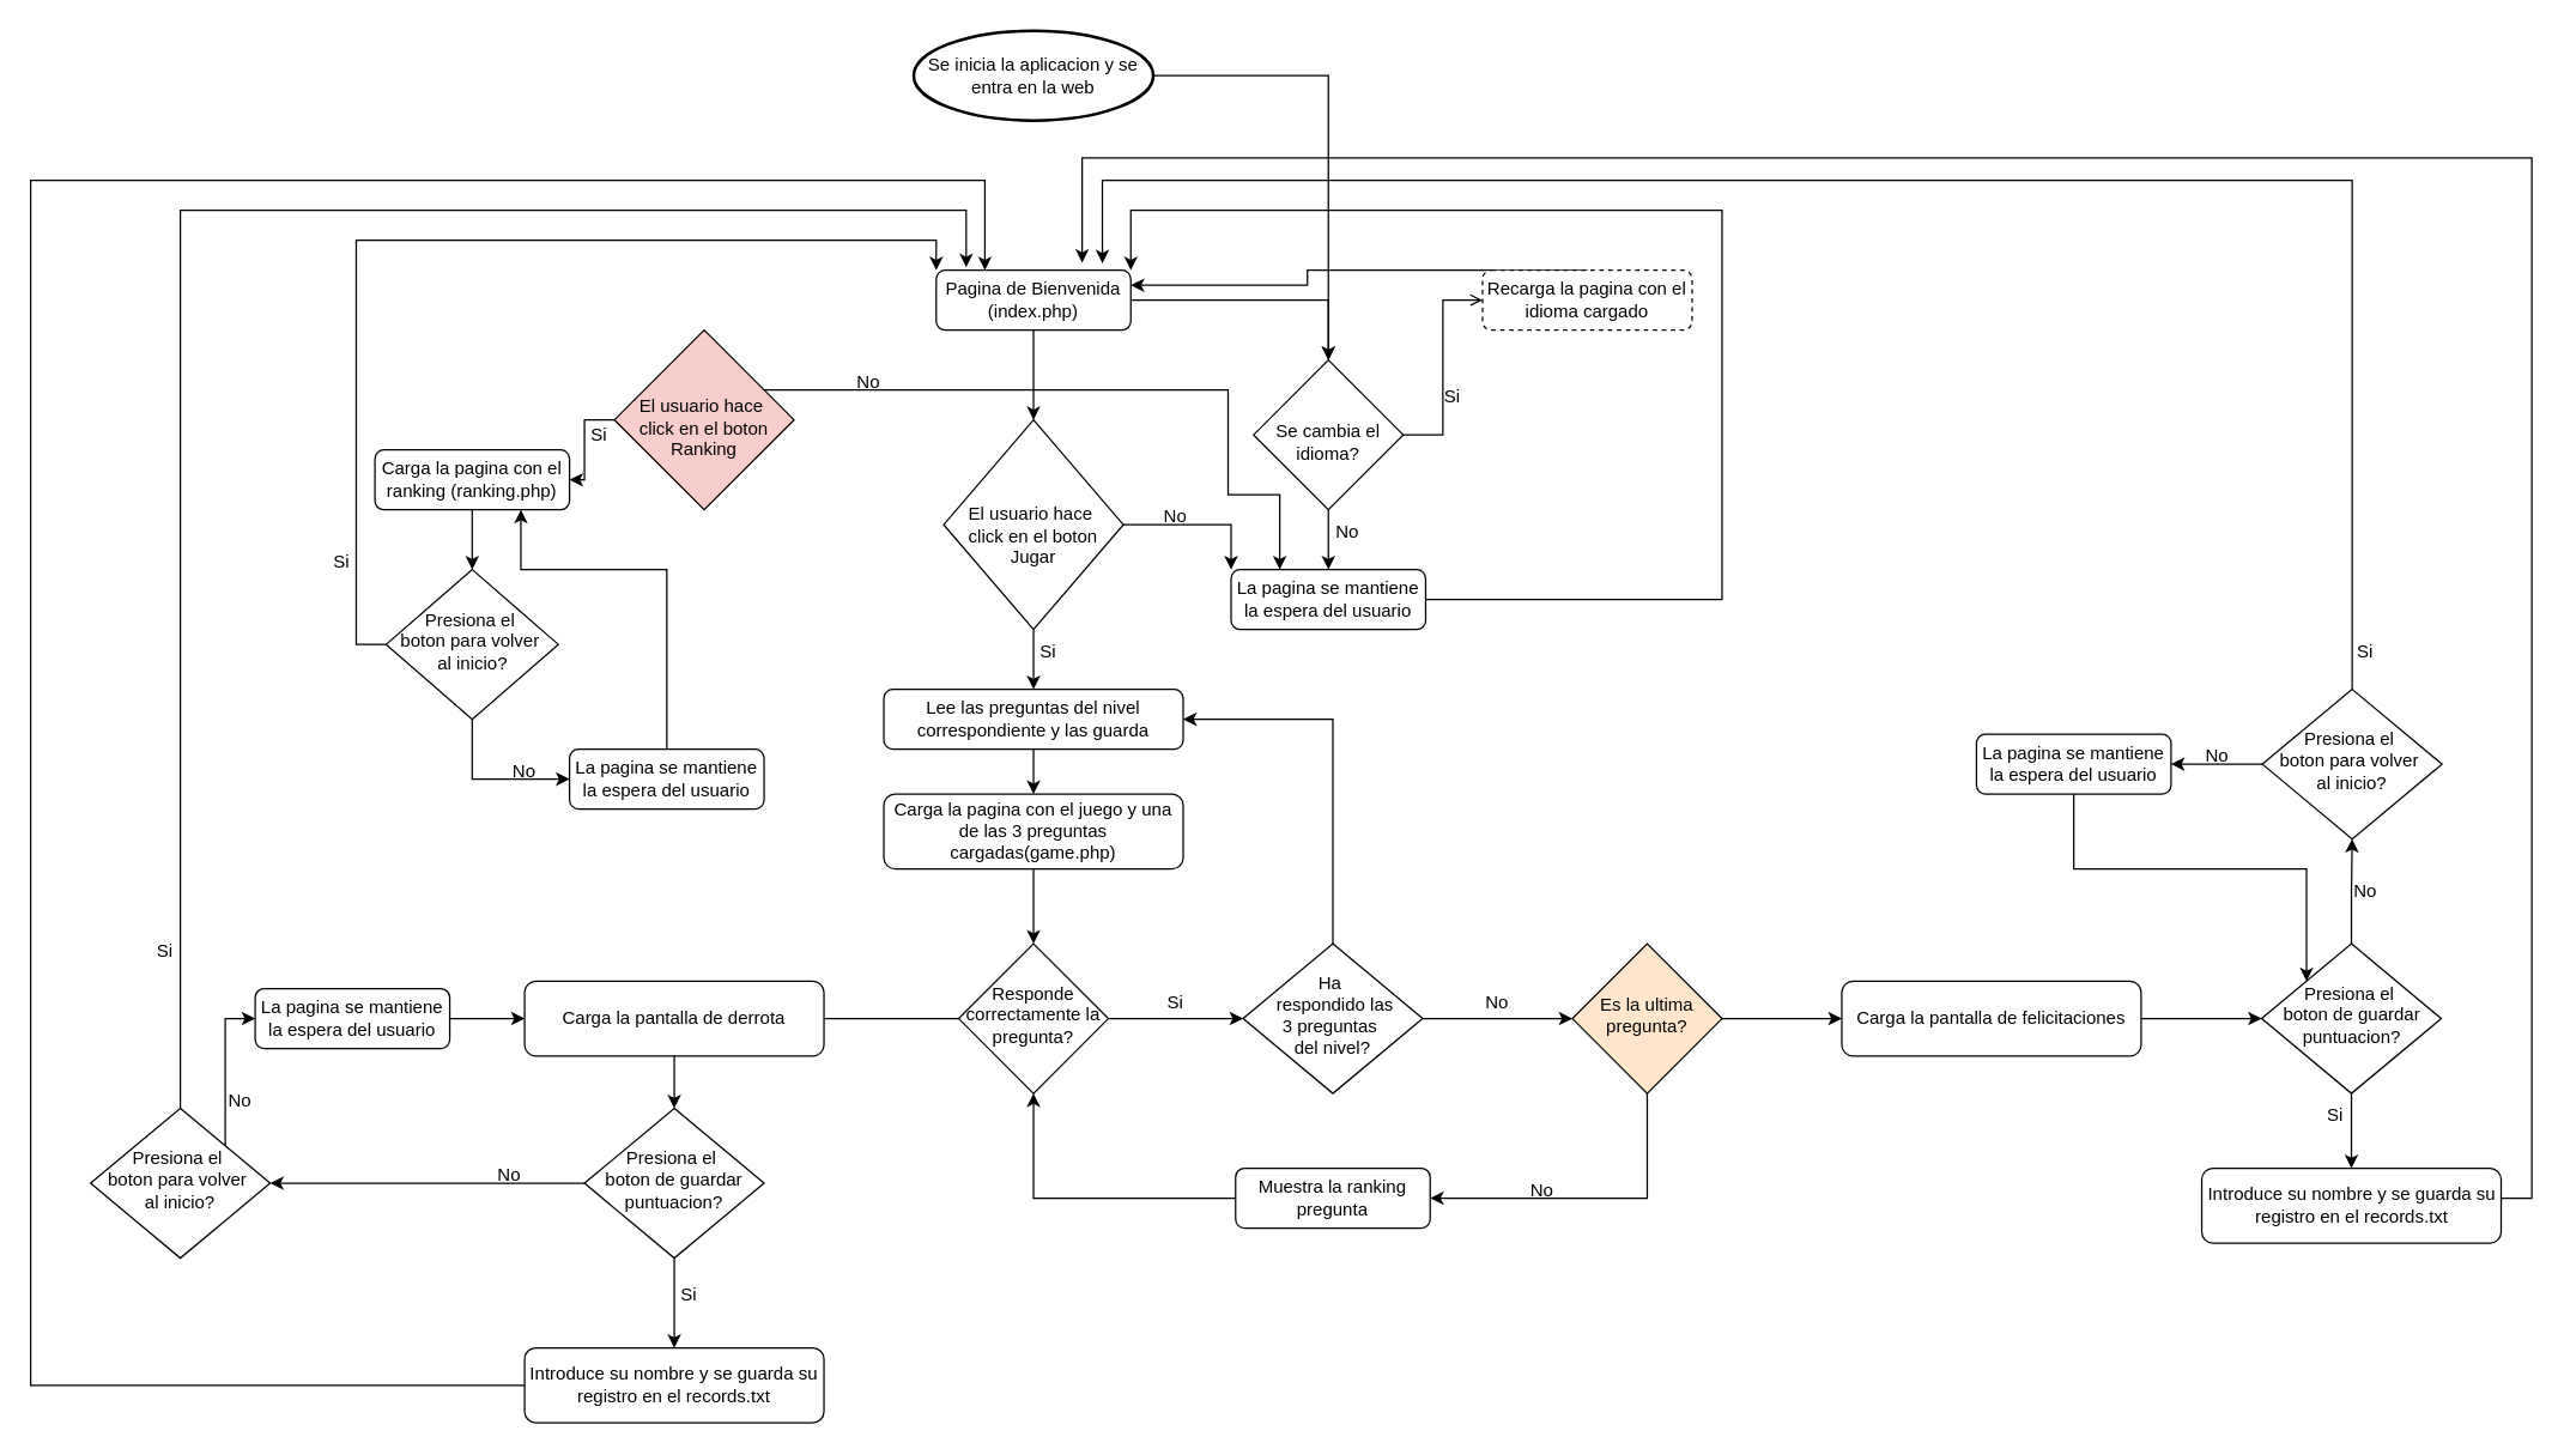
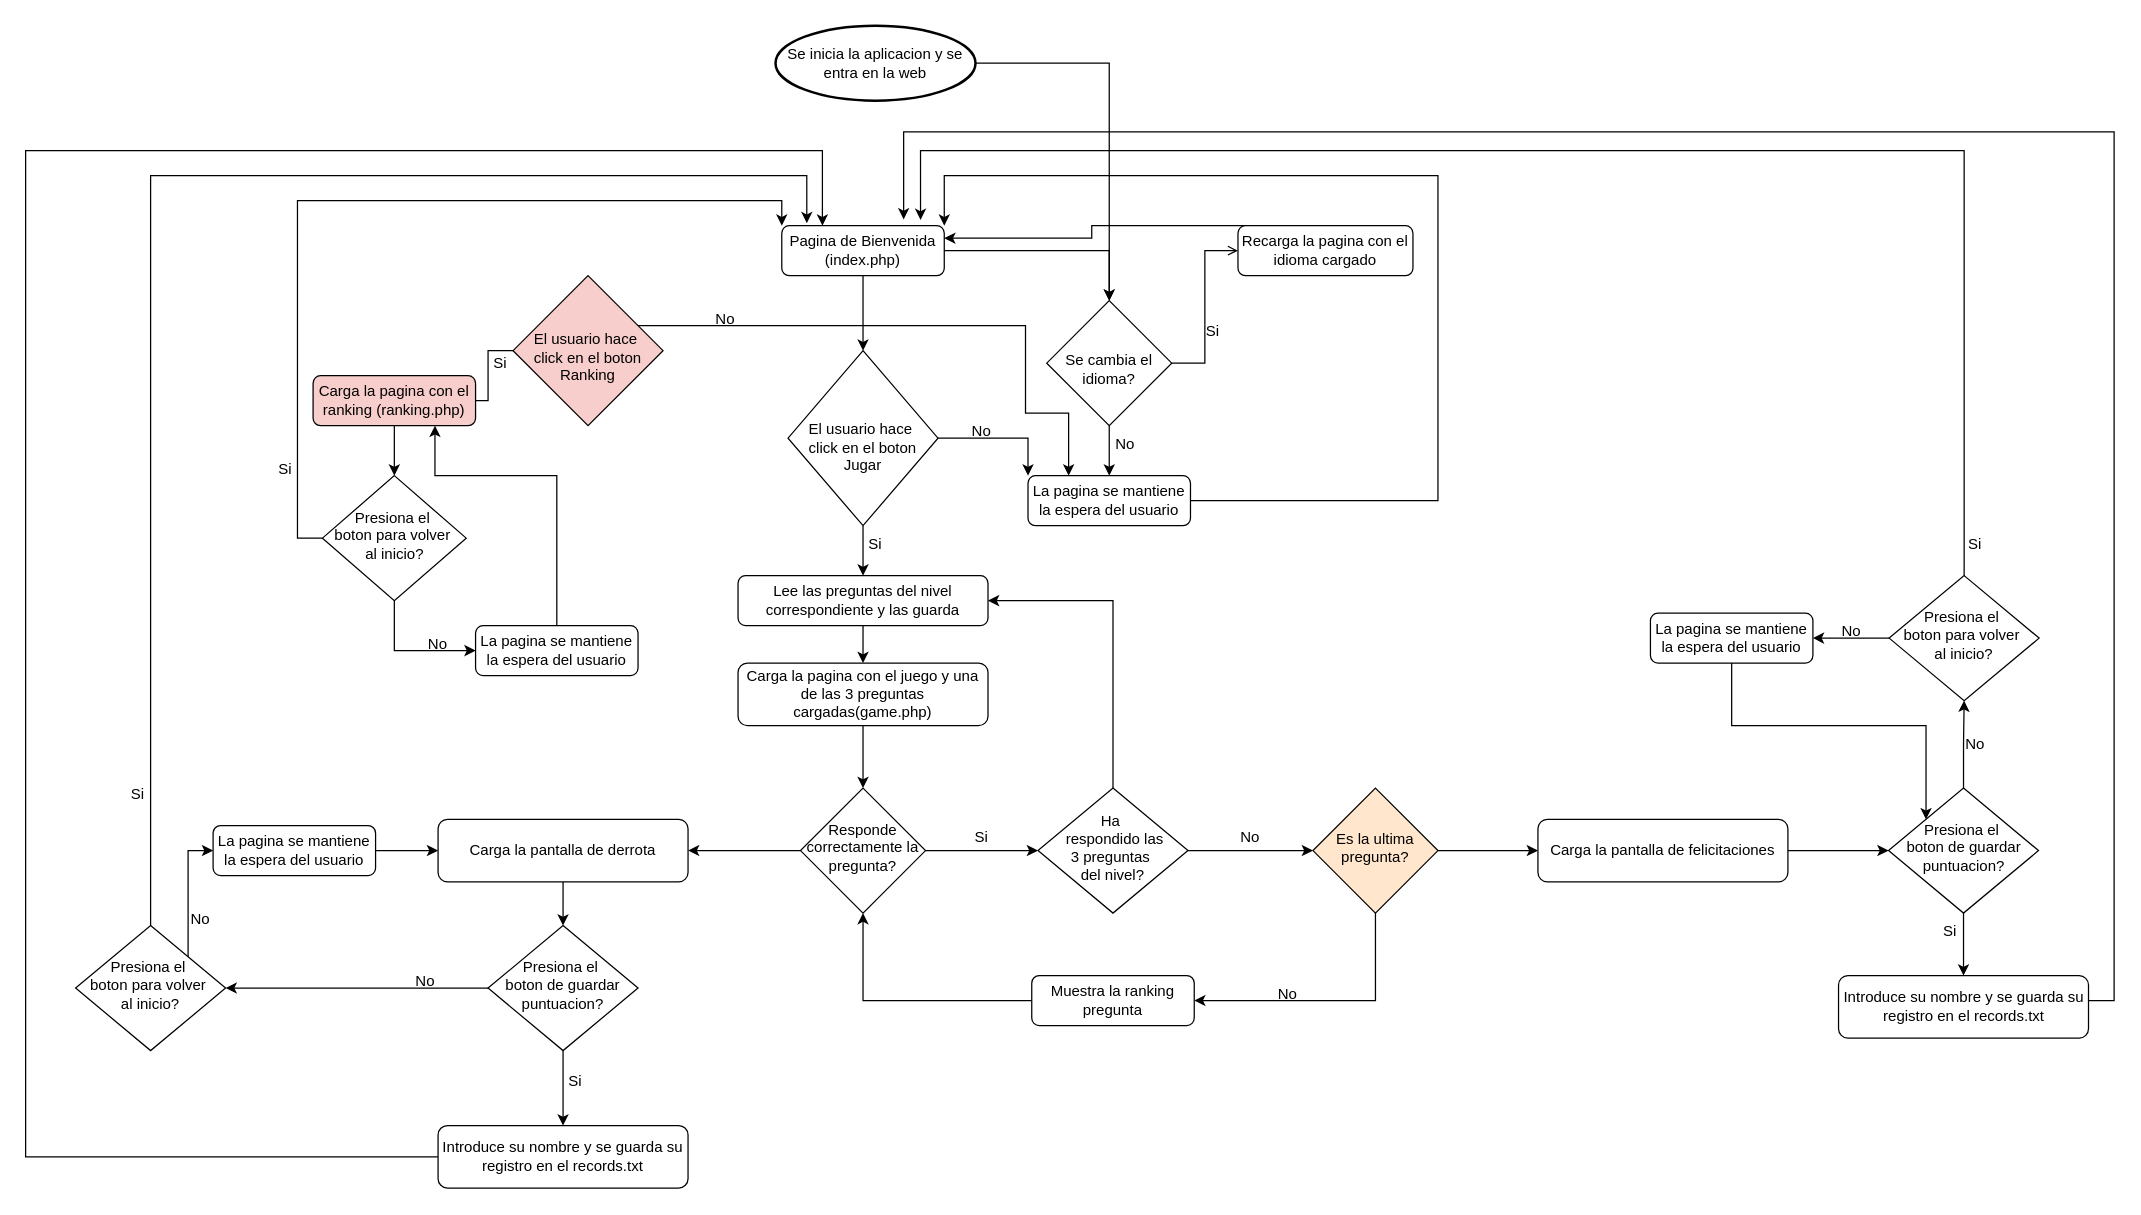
- <mxCell id="6" value="Se inicia la aplicacion y se entra en la web" style="strokeWidth=2;html=1;shape=mxgraph.flowchart.start_1;whiteSpace=wrap;" vertex="1" parent="1"><mxGeometry x="610" width="160" height="60" as="geometry" y="20" /></mxCell>
+ <mxCell id="6" value="Se inicia la aplicacion y se entra en la web" style="strokeWidth=2;html=1;shape=mxgraph.flowchart.start_1;whiteSpace=wrap;" vertex="1" parent="1"><mxGeometry x="620" y="20" width="160" height="60" as="geometry" /></mxCell>
- <mxCell id="12" value="Recarga la pagina con el idioma cargado" style="rounded=1;whiteSpace=wrap;html=1;fontSize=12;glass=0;strokeWidth=1;shadow=0;dashed=1;" vertex="1" parent="1"><mxGeometry x="990" y="180" width="140" height="40" as="geometry" /></mxCell>
+ <mxCell id="12" value="Recarga la pagina con el idioma cargado" style="rounded=1;whiteSpace=wrap;html=1;fontSize=12;glass=0;strokeWidth=1;shadow=0;" vertex="1" parent="1"><mxGeometry x="990" y="180" width="140" height="40" as="geometry" /></mxCell>
- <mxCell id="23" value="" style="edgeStyle=orthogonalEdgeStyle;rounded=0;orthogonalLoop=1;jettySize=auto;html=1;" edge="1" parent="1" source="25" target="28"><mxGeometry relative="1" as="geometry" /></mxCell>
+ <mxCell id="23" value="" style="edgeStyle=orthogonalEdgeStyle;rounded=0;orthogonalLoop=1;jettySize=auto;html=1;endArrow=none;" edge="1" parent="1" source="25" target="28"><mxGeometry relative="1" as="geometry" /></mxCell>
- <mxCell id="28" value="Carga la pagina con el ranking (ranking.php)" style="rounded=1;whiteSpace=wrap;html=1;fontSize=12;glass=0;strokeWidth=1;shadow=0;" vertex="1" parent="1"><mxGeometry x="250" y="300" width="130" height="40" as="geometry" /></mxCell>
+ <mxCell id="28" value="Carga la pagina con el ranking (ranking.php)" style="rounded=1;whiteSpace=wrap;html=1;fontSize=12;glass=0;strokeWidth=1;shadow=0;fillColor=#f8cecc;" vertex="1" parent="1"><mxGeometry x="250" y="300" width="130" height="40" as="geometry" /></mxCell>
- <mxCell id="31" value="" style="edgeStyle=orthogonalEdgeStyle;rounded=0;orthogonalLoop=1;jettySize=auto;html=1;endArrow=none;" edge="1" parent="1" source="32" target="49"><mxGeometry relative="1" as="geometry" /></mxCell>
+ <mxCell id="31" value="" style="edgeStyle=orthogonalEdgeStyle;rounded=0;orthogonalLoop=1;jettySize=auto;html=1;" edge="1" parent="1" source="32" target="49"><mxGeometry relative="1" as="geometry" /></mxCell>
